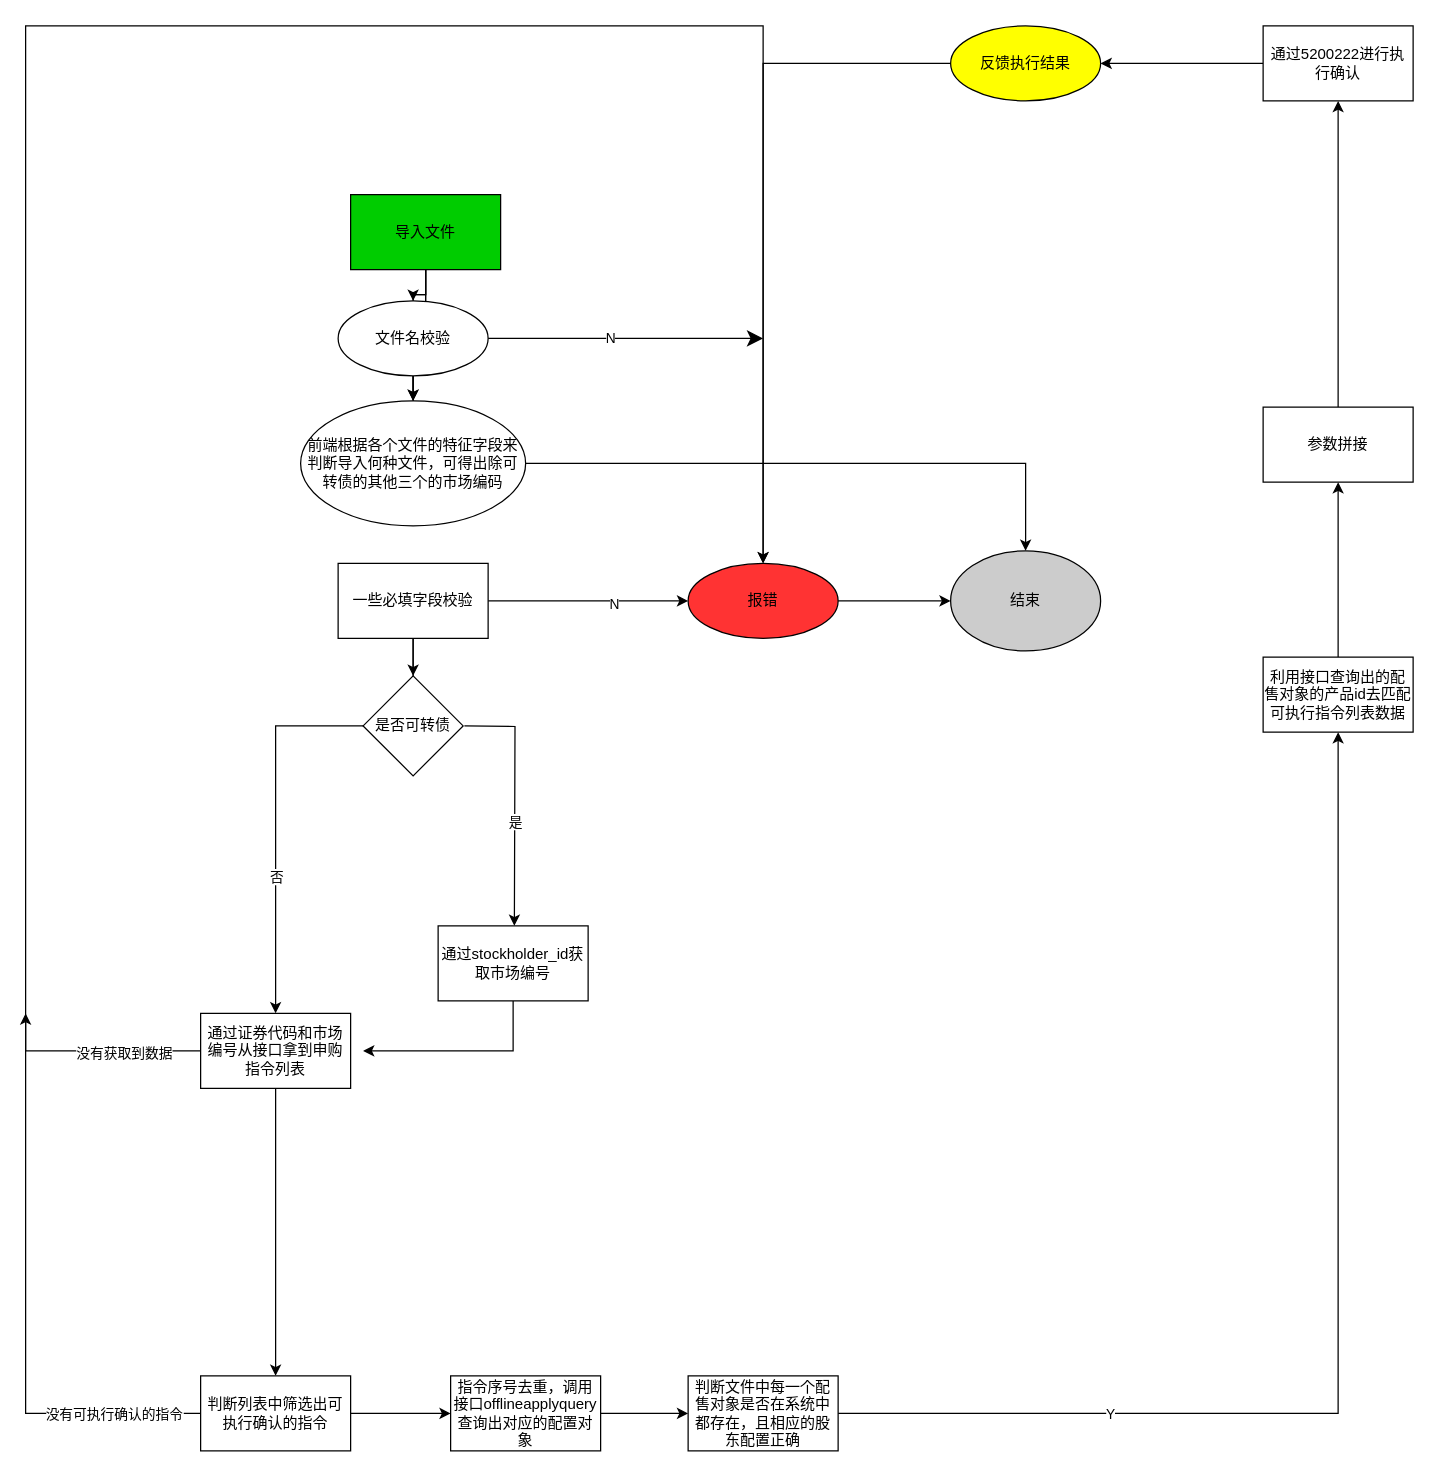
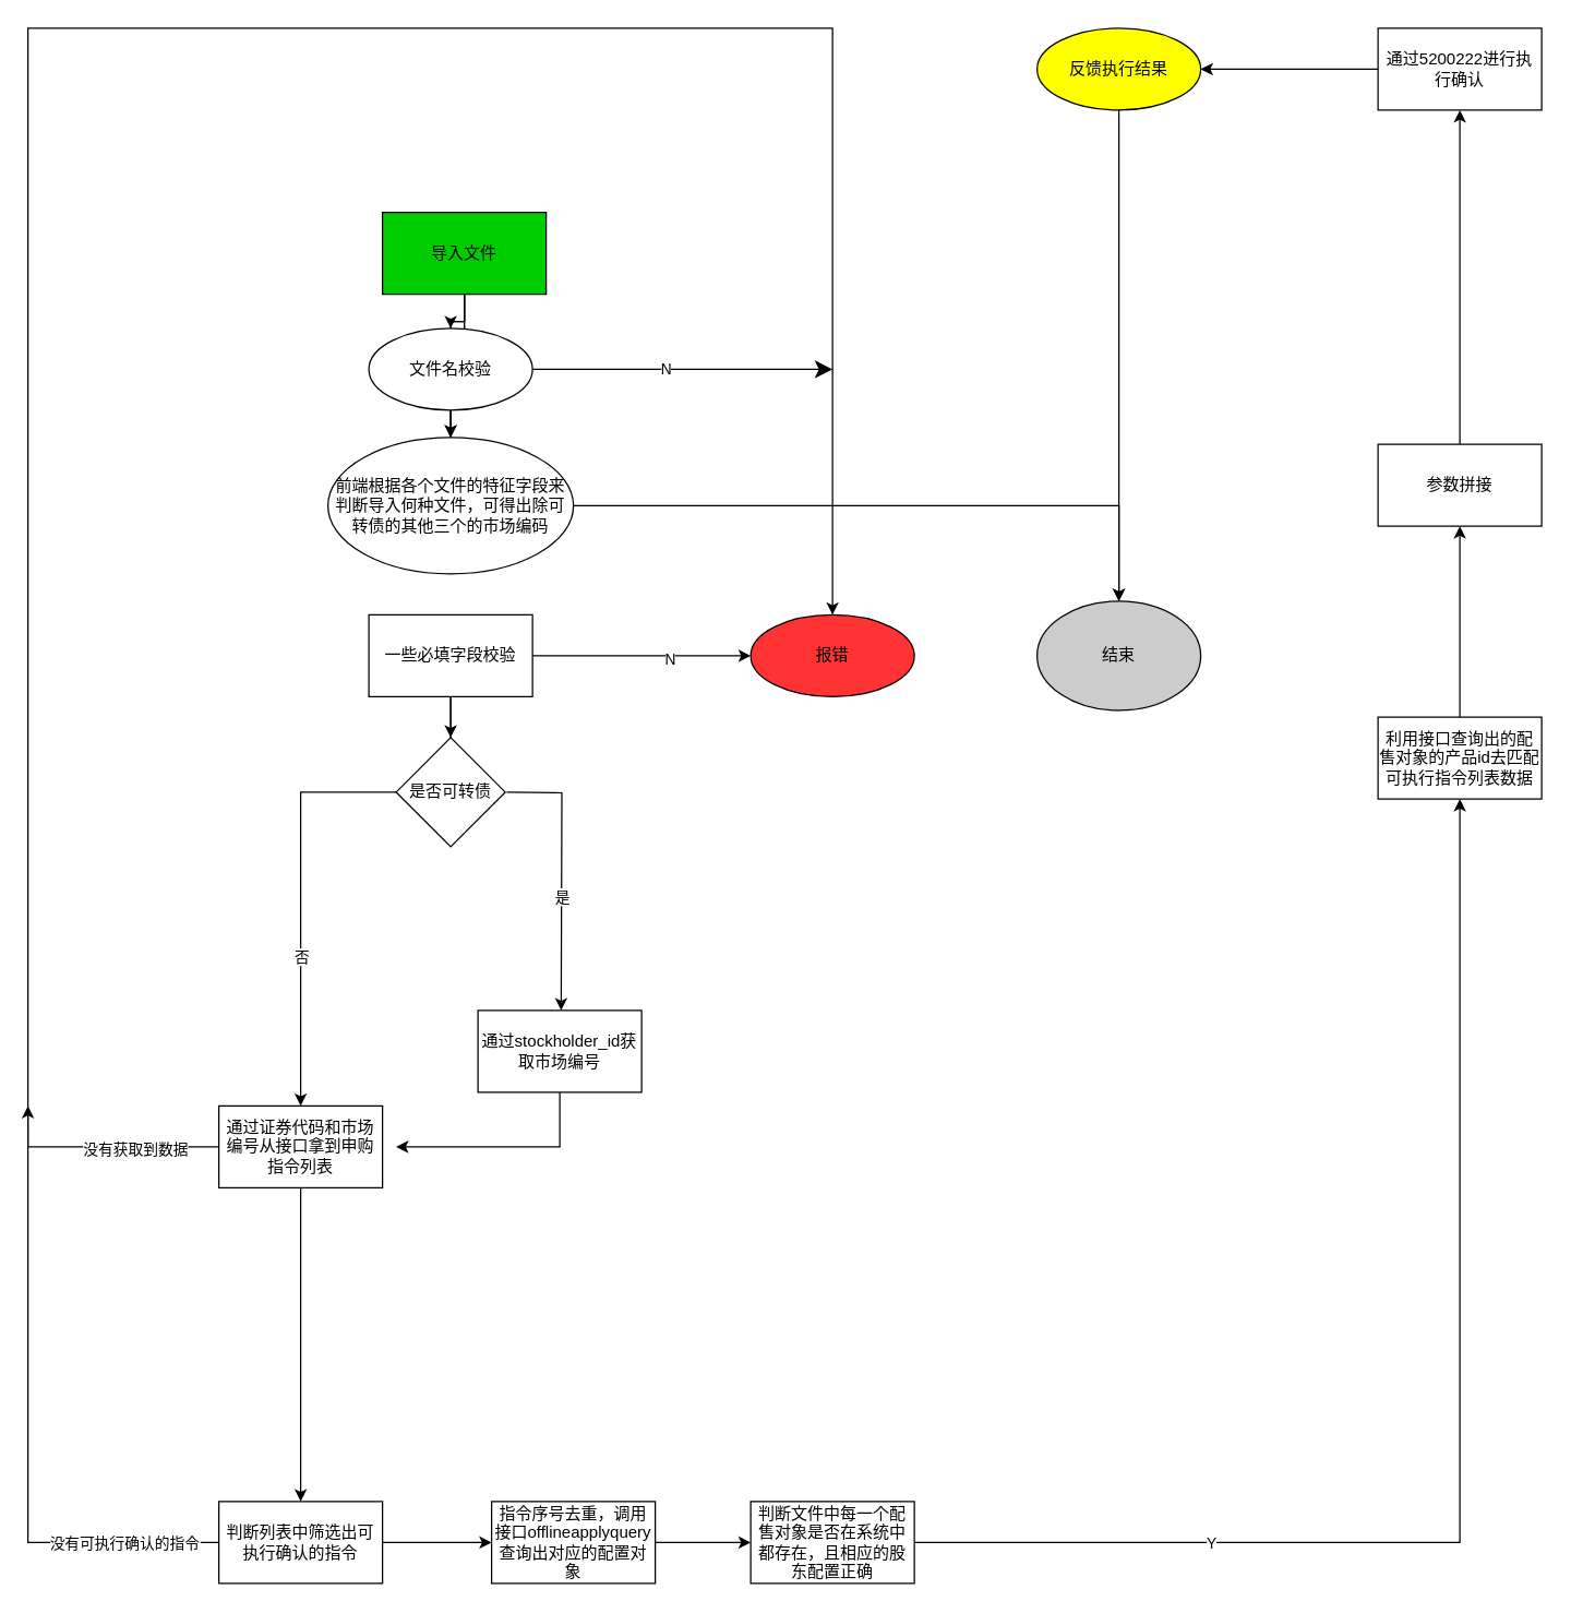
- <mxCell id="38" style="edgeStyle=orthogonalEdgeStyle;rounded=0;orthogonalLoop=1;jettySize=auto;html=1;" parent="1" source="39" target="48" edge="1"><mxGeometry relative="1" as="geometry" /></mxCell>
+ <mxCell id="38" style="edgeStyle=orthogonalEdgeStyle;rounded=0;orthogonalLoop=1;jettySize=auto;html=1;entryX=0.5;entryY=0;entryDx=0;entryDy=0;" parent="1" source="39" target="40" edge="1"><mxGeometry relative="1" as="geometry" /></mxCell>
- <mxCell id="47" style="edgeStyle=orthogonalEdgeStyle;rounded=0;orthogonalLoop=1;jettySize=auto;html=1;entryX=0;entryY=0.5;entryDx=0;entryDy=0;" parent="1" source="48" target="40" edge="1"><mxGeometry relative="1" as="geometry"><mxPoint x="790" y="480" as="targetPoint" /></mxGeometry></mxCell>
